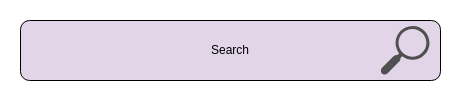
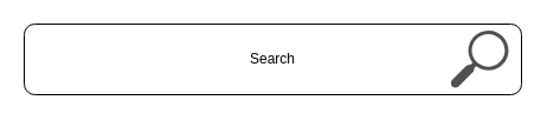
- <mxCell id="3" value="Search" style="rounded=1;whiteSpace=wrap;html=1;fillColor=#e1d5e7;" vertex="1" parent="2"><mxGeometry width="420" height="60" as="geometry" /></mxCell>
+ <mxCell id="3" value="Search" style="rounded=1;whiteSpace=wrap;html=1;" vertex="1" parent="2"><mxGeometry width="420" height="60" as="geometry" /></mxCell>
